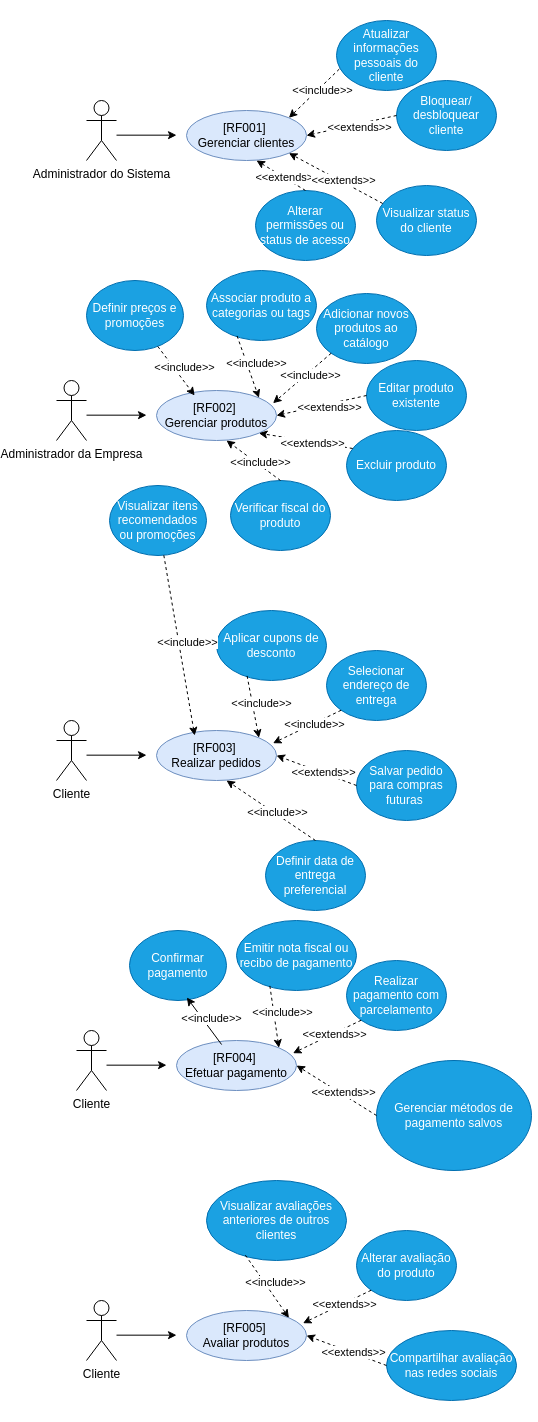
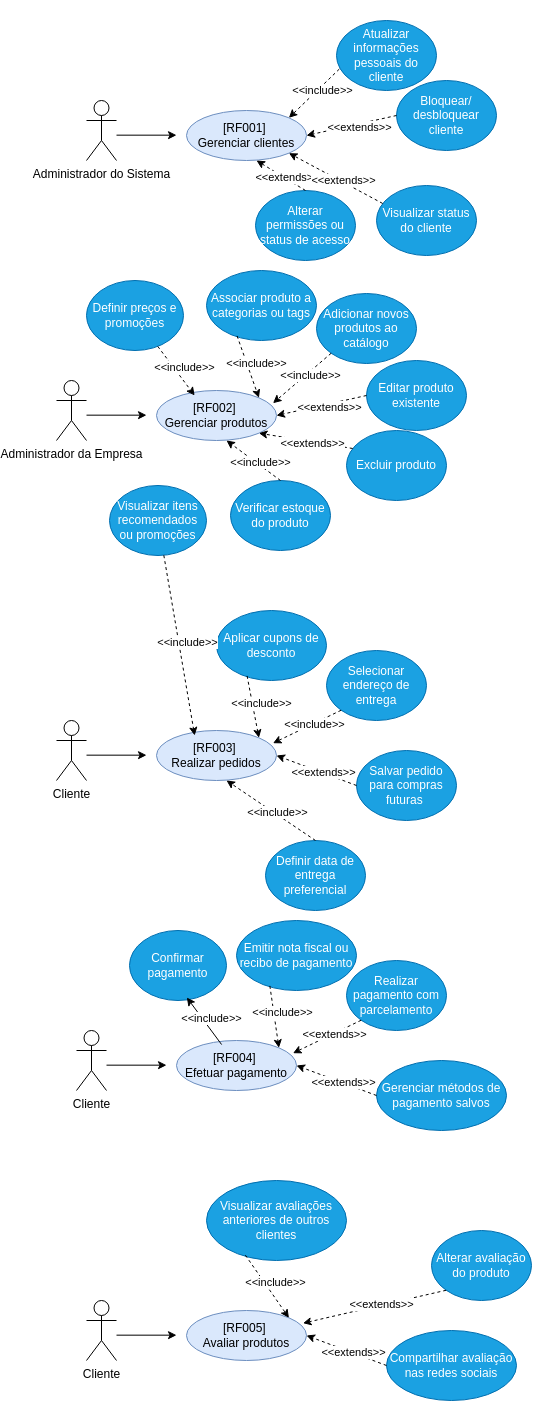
- <mxCell id="24" value="Verificar fiscal do produto" style="ellipse;whiteSpace=wrap;html=1;fillColor=#1ba1e2;fontColor=#ffffff;strokeColor=#006EAF;" parent="1" vertex="1"><mxGeometry x="194" y="480" width="100" height="70" as="geometry" /></mxCell>
+ <mxCell id="24" value="Verificar estoque do produto" style="ellipse;whiteSpace=wrap;html=1;fillColor=#1ba1e2;fontColor=#ffffff;strokeColor=#006EAF;" parent="1" vertex="1"><mxGeometry x="194" y="480" width="100" height="70" as="geometry" /></mxCell>
- <mxCell id="61" value="Gerenciar métodos de pagamento salvos" style="ellipse;whiteSpace=wrap;html=1;fillColor=#1ba1e2;fontColor=#ffffff;strokeColor=#006EAF;" parent="1" vertex="1"><mxGeometry x="340" y="1060" width="155" height="110" as="geometry" /></mxCell>
+ <mxCell id="61" value="Gerenciar métodos de pagamento salvos" style="ellipse;whiteSpace=wrap;html=1;fillColor=#1ba1e2;fontColor=#ffffff;strokeColor=#006EAF;" parent="1" vertex="1"><mxGeometry x="340" y="1060" width="130" height="70" as="geometry" /></mxCell>
- <mxCell id="80" value="Alterar avaliação do produto" style="ellipse;whiteSpace=wrap;html=1;fillColor=#1ba1e2;fontColor=#ffffff;strokeColor=#006EAF;" parent="1" vertex="1"><mxGeometry x="320" y="1230" width="100" height="70" as="geometry" /></mxCell>
+ <mxCell id="80" value="Alterar avaliação do produto" style="ellipse;whiteSpace=wrap;html=1;fillColor=#1ba1e2;fontColor=#ffffff;strokeColor=#006EAF;" parent="1" vertex="1"><mxGeometry x="395" y="1230" width="100" height="70" as="geometry" /></mxCell>
